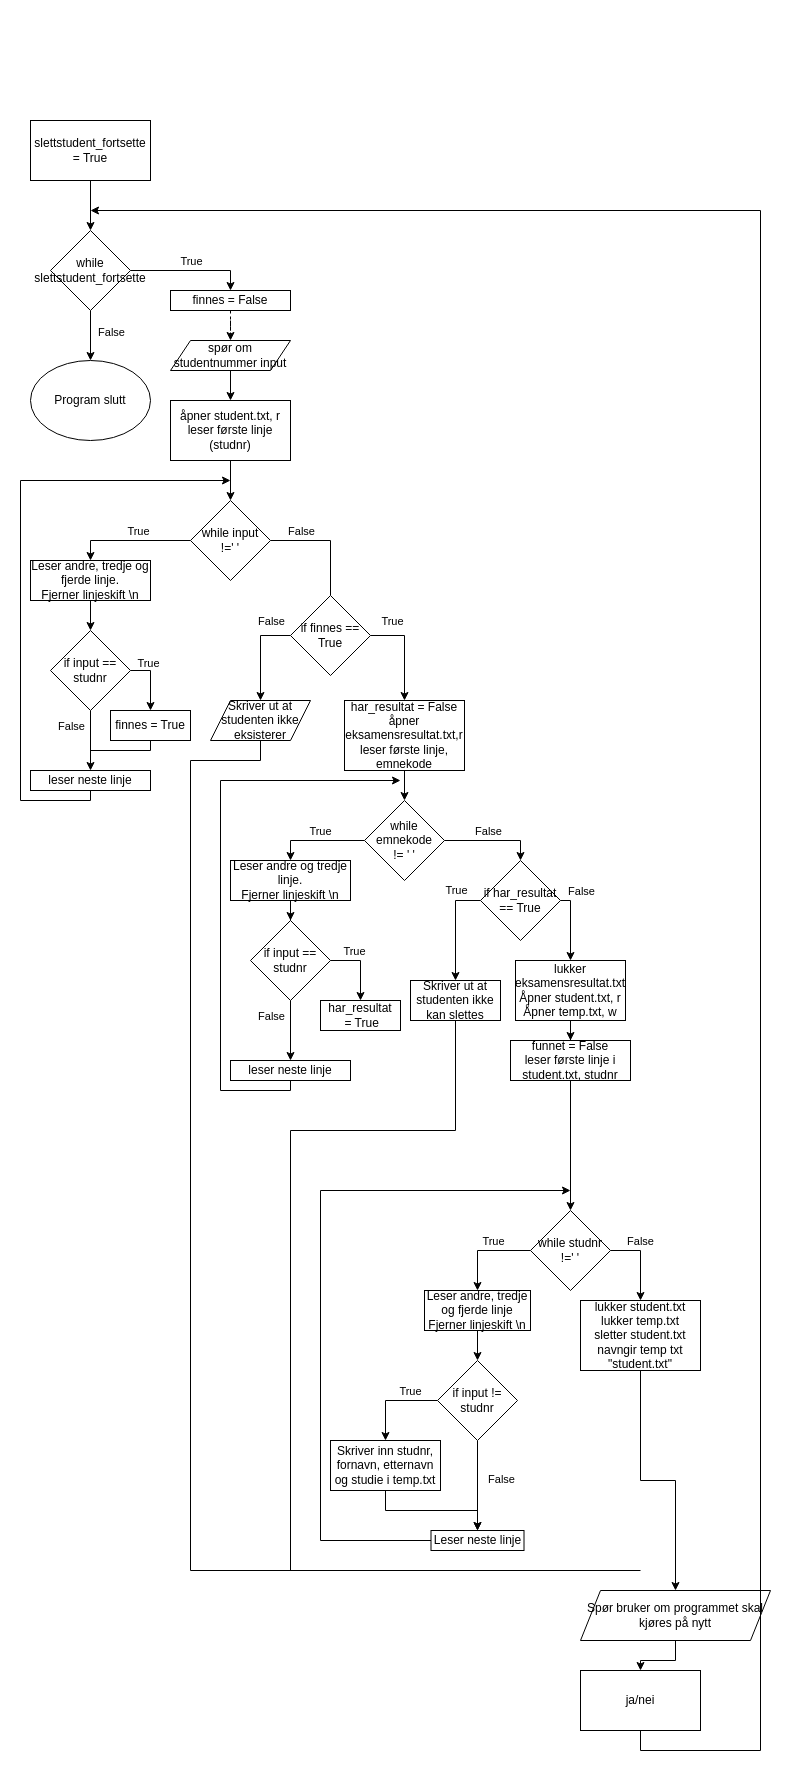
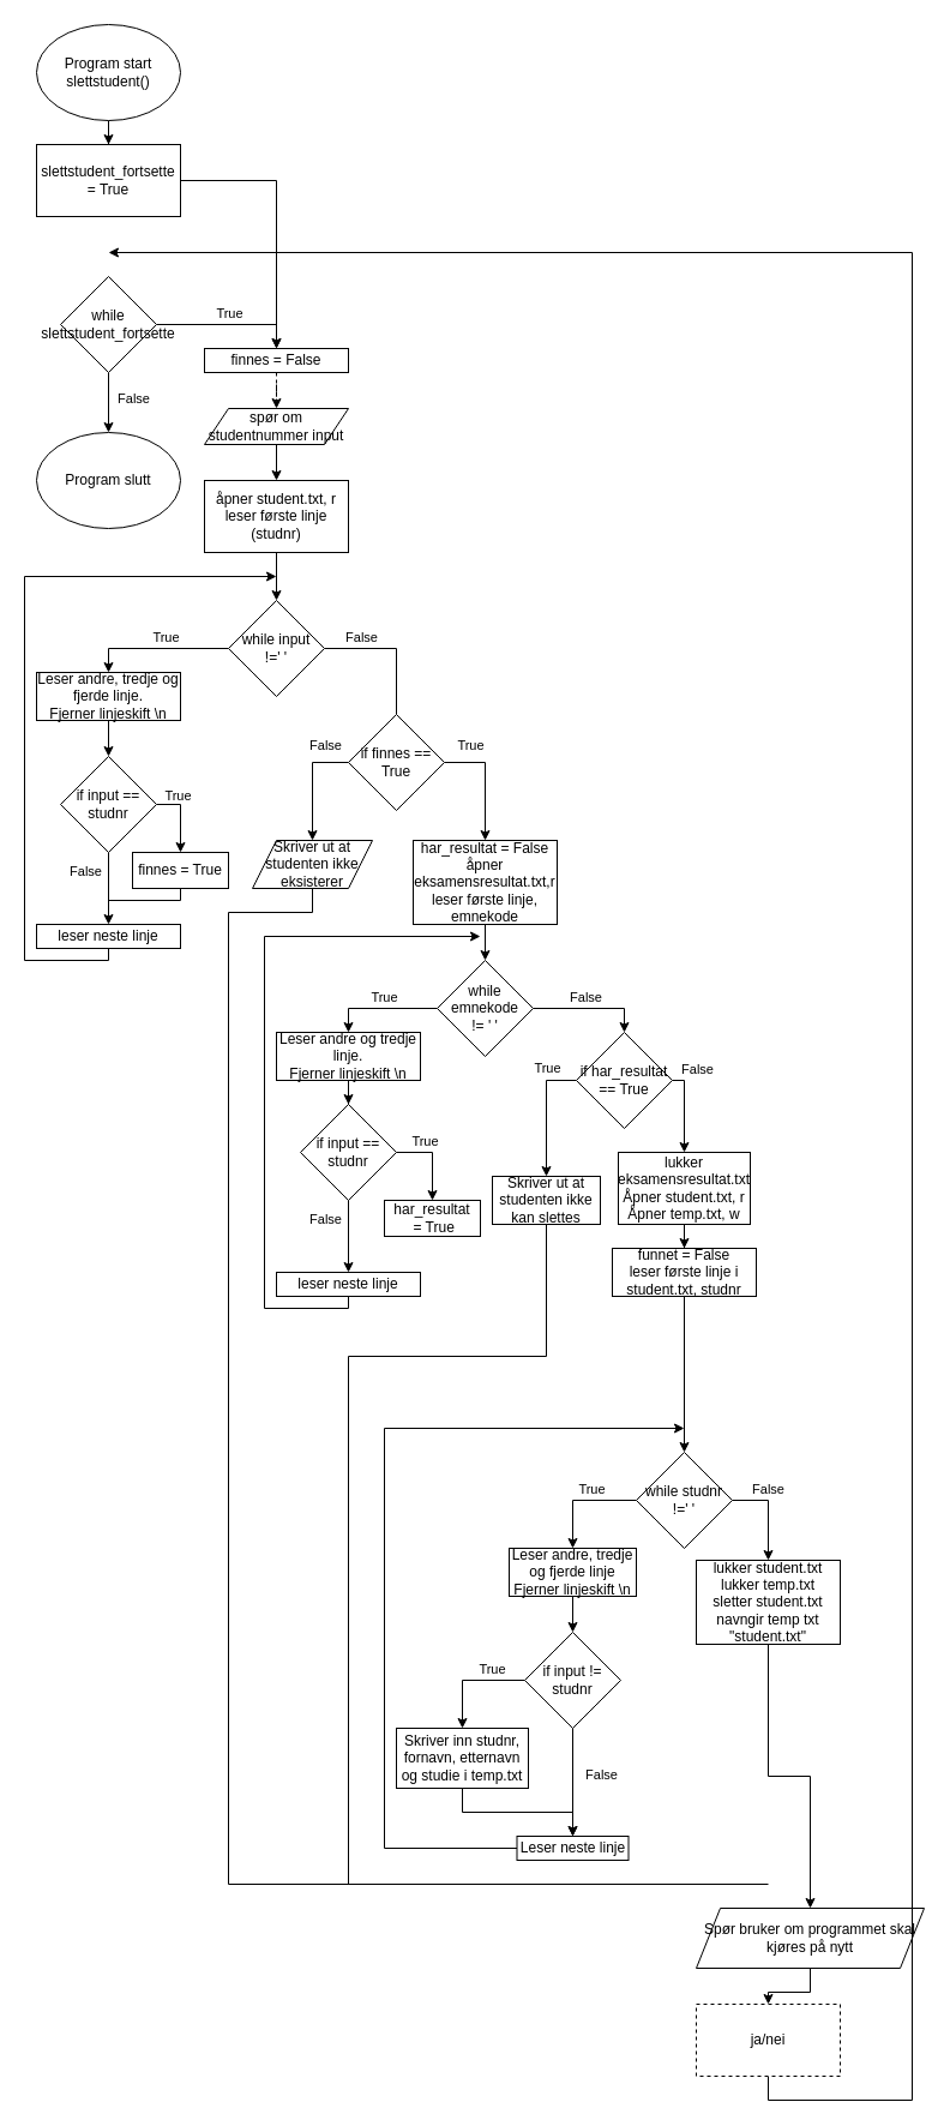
+ <mxCell id="3" value="Program start&lt;br&gt;slettstudent()" style="ellipse;whiteSpace=wrap;html=1;" vertex="1" parent="1"><mxGeometry x="30" y="20" width="120" height="80" as="geometry" /></mxCell>
+ <mxCell id="2" style="edgeStyle=orthogonalEdgeStyle;rounded=0;orthogonalLoop=1;jettySize=auto;html=1;entryX=0.5;entryY=0;entryDx=0;entryDy=0;endArrow=classic;endFill=1;" edge="1" parent="1" source="3" target="11"><mxGeometry relative="1" as="geometry" /></mxCell>
- <mxCell id="10" style="edgeStyle=orthogonalEdgeStyle;rounded=0;orthogonalLoop=1;jettySize=auto;html=1;entryX=0.5;entryY=0;entryDx=0;entryDy=0;" edge="1" parent="1" source="11" target="8"><mxGeometry relative="1" as="geometry" /></mxCell>
+ <mxCell id="10" style="edgeStyle=orthogonalEdgeStyle;rounded=0;orthogonalLoop=1;jettySize=auto;html=1;" edge="1" parent="1" source="11" target="13"><mxGeometry relative="1" as="geometry" /></mxCell>
- <mxCell id="90" value="ja/nei" style="rounded=0;whiteSpace=wrap;html=1;" vertex="1" parent="1"><mxGeometry x="580" y="1670" width="120" height="60" as="geometry" /></mxCell>
+ <mxCell id="90" value="ja/nei" style="rounded=0;whiteSpace=wrap;html=1;dashed=1;" vertex="1" parent="1"><mxGeometry x="580" y="1670" width="120" height="60" as="geometry" /></mxCell>
